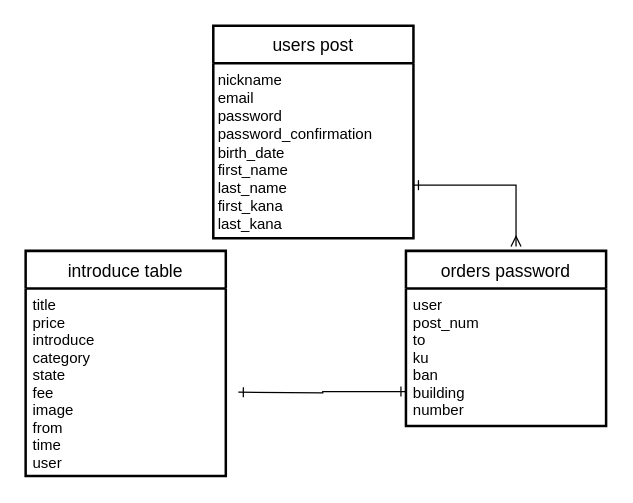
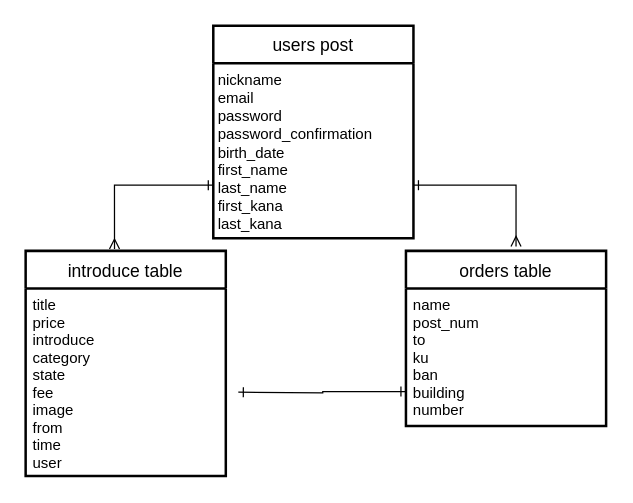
+ <mxCell id="3" style="edgeStyle=orthogonalEdgeStyle;rounded=0;orthogonalLoop=1;jettySize=auto;html=1;exitX=0;exitY=0.75;exitDx=0;exitDy=0;entryX=0.444;entryY=-0.008;entryDx=0;entryDy=0;entryPerimeter=0;endArrow=ERmany;endFill=0;startArrow=ERone;startFill=0;" edge="1" parent="1" source="4" target="6"><mxGeometry relative="1" as="geometry" /></mxCell>
- <mxCell id="8" value="orders password" style="swimlane;childLayout=stackLayout;horizontal=1;startSize=30;horizontalStack=0;rounded=1;fontSize=14;fontStyle=0;strokeWidth=2;resizeParent=0;resizeLast=1;shadow=0;dashed=0;align=center;arcSize=0;" vertex="1" parent="1"><mxGeometry x="324" y="200" width="160" height="140" as="geometry" /></mxCell>
+ <mxCell id="8" value="orders table" style="swimlane;childLayout=stackLayout;horizontal=1;startSize=30;horizontalStack=0;rounded=1;fontSize=14;fontStyle=0;strokeWidth=2;resizeParent=0;resizeLast=1;shadow=0;dashed=0;align=center;arcSize=0;" vertex="1" parent="1"><mxGeometry x="324" y="200" width="160" height="140" as="geometry" /></mxCell>
- <mxCell id="9" value="user&#10;post_num&#10;to&#10;ku&#10;ban&#10;building&#10;number" style="align=left;strokeColor=none;fillColor=none;spacingLeft=4;fontSize=12;verticalAlign=top;resizable=0;rotatable=0;part=1;" vertex="1" parent="8"><mxGeometry y="30" width="160" height="110" as="geometry" /></mxCell>
+ <mxCell id="9" value="name&#10;post_num&#10;to&#10;ku&#10;ban&#10;building&#10;number" style="align=left;strokeColor=none;fillColor=none;spacingLeft=4;fontSize=12;verticalAlign=top;resizable=0;rotatable=0;part=1;" vertex="1" parent="8"><mxGeometry y="30" width="160" height="110" as="geometry" /></mxCell>
